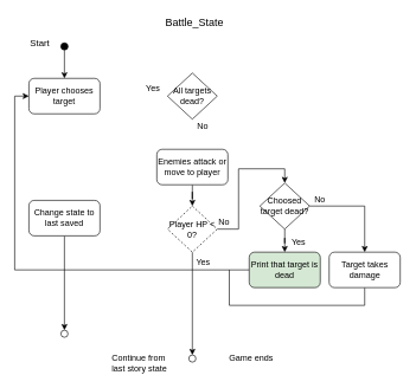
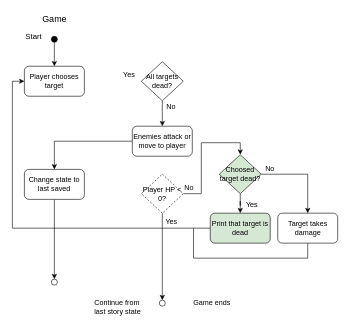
+ <mxCell id="2" value="&lt;font style=&quot;font-size: 15px&quot;&gt;Game&lt;/font&gt;" style="text;html=1;resizable=0;points=[];autosize=1;align=center;verticalAlign=top;spacingTop=-4;" vertex="1" parent="1"><mxGeometry x="60" y="20" width="60" height="20" as="geometry" /></mxCell>
- <mxCell id="3" value="&lt;span style=&quot;font-size: 15px&quot;&gt;Battle_State&lt;/span&gt;" style="text;html=1;resizable=0;points=[];autosize=1;align=center;verticalAlign=top;spacingTop=-4;" vertex="1" parent="1"><mxGeometry x="222.5" y="20" width="100" height="20" as="geometry" /></mxCell>
+ <mxCell id="27" style="edgeStyle=orthogonalEdgeStyle;rounded=0;orthogonalLoop=1;jettySize=auto;html=1;entryX=0.5;entryY=0;entryDx=0;entryDy=0;endArrow=classic;endFill=1;" edge="1" parent="1" source="28" target="11"><mxGeometry relative="1" as="geometry" /></mxCell>
- <mxCell id="10" style="edgeStyle=orthogonalEdgeStyle;rounded=0;orthogonalLoop=1;jettySize=auto;html=1;entryX=0.5;entryY=0;entryDx=0;entryDy=0;" edge="1" parent="1" source="11" target="14"><mxGeometry relative="1" as="geometry" /></mxCell>
+ <mxCell id="10" style="edgeStyle=orthogonalEdgeStyle;rounded=0;orthogonalLoop=1;jettySize=auto;html=1;" edge="1" parent="1" source="11" target="30"><mxGeometry relative="1" as="geometry" /></mxCell>
- <mxCell id="20" value="Choosed target dead?" style="rhombus;whiteSpace=wrap;html=1;strokeColor=#000000;fillColor=#FFFFFF;" vertex="1" parent="1"><mxGeometry x="365" y="257.5" width="70" height="65" as="geometry" /></mxCell>
+ <mxCell id="20" value="Choosed target dead?" style="rhombus;whiteSpace=wrap;html=1;strokeColor=#000000;fillColor=#d5e8d4;" vertex="1" parent="1"><mxGeometry x="365" y="257.5" width="70" height="65" as="geometry" /></mxCell>
